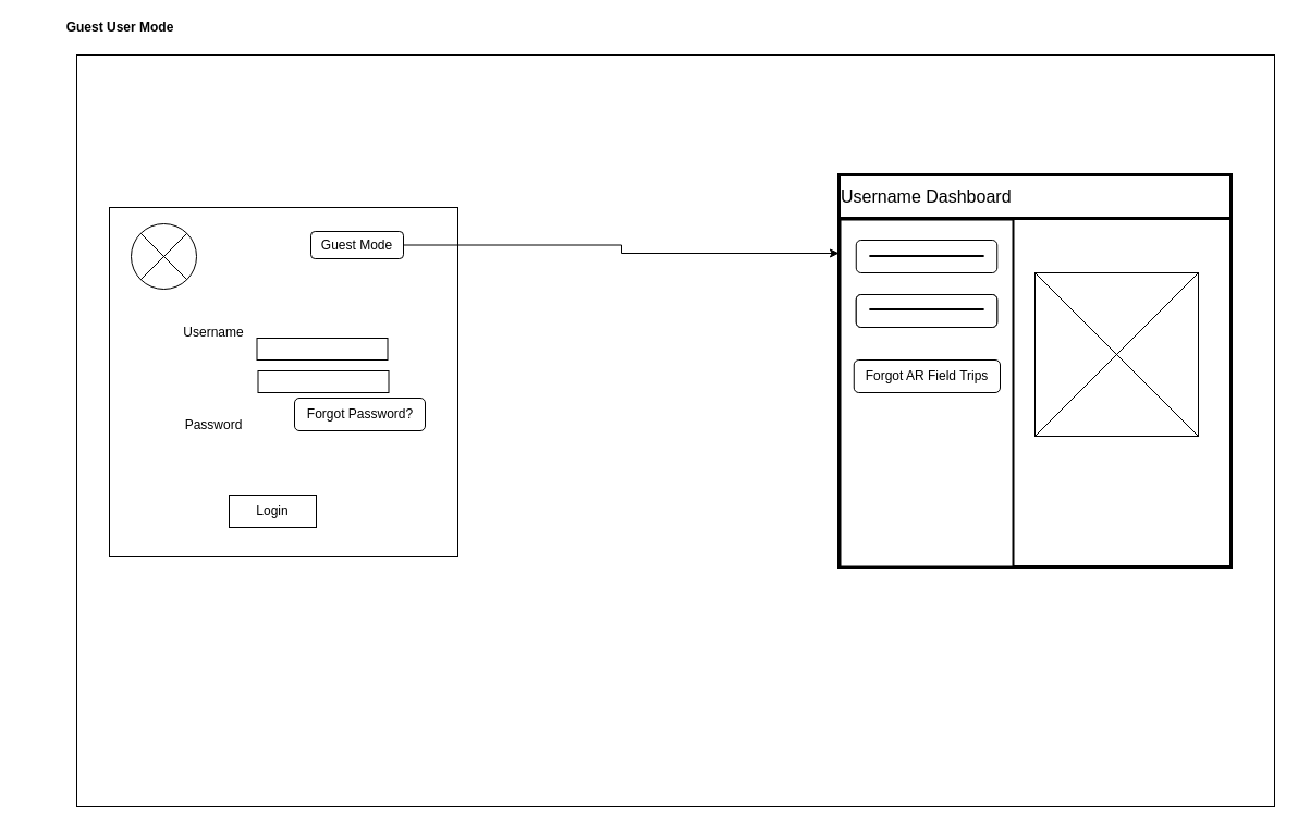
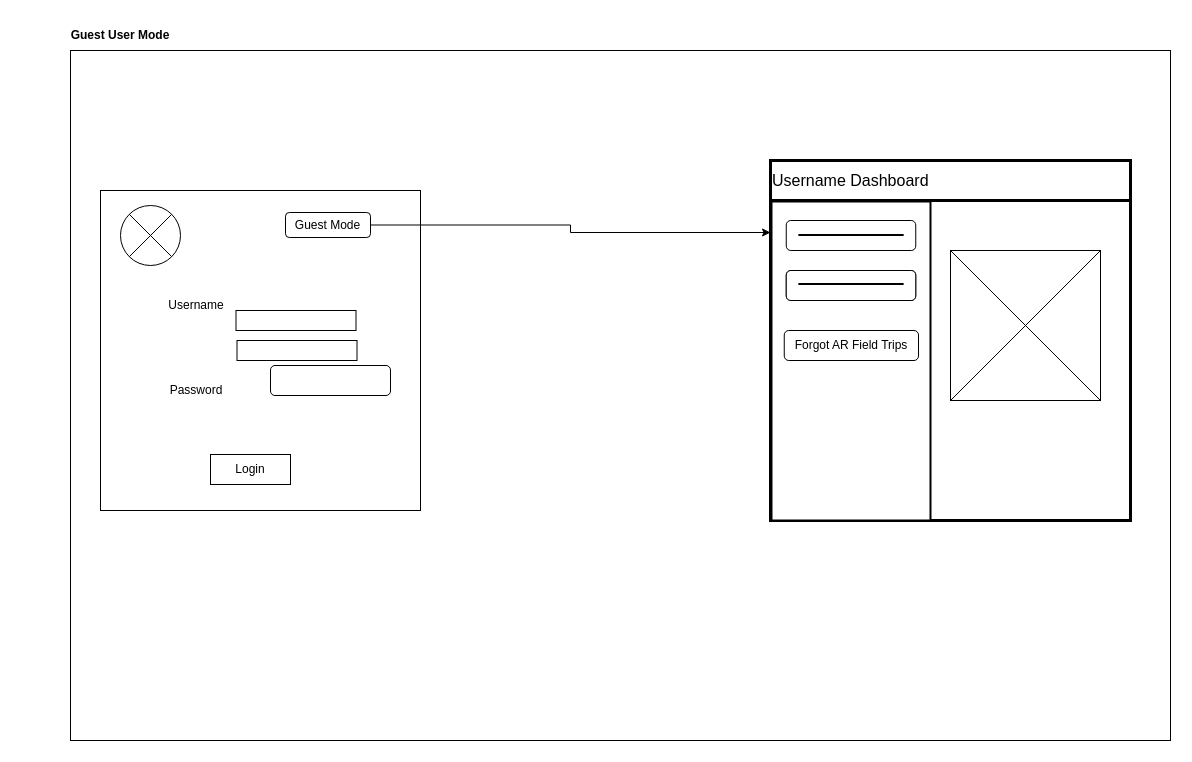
- <mxCell id="29" value="Guest User Mode" style="text;html=1;align=center;verticalAlign=middle;whiteSpace=wrap;rounded=0;fontStyle=1" vertex="1" parent="1"><mxGeometry x="10" y="10" width="200" height="30" as="geometry" /></mxCell>
+ <mxCell id="29" value="Guest User Mode" style="text;html=1;align=center;verticalAlign=middle;whiteSpace=wrap;rounded=0;fontStyle=1" vertex="1" parent="1"><mxGeometry x="20" y="20" width="200" height="30" as="geometry" /></mxCell>
- <mxCell id="14" value="Forgot Password?" style="text;html=1;strokeColor=none;fillColor=none;align=center;verticalAlign=middle;whiteSpace=wrap;rounded=0;" vertex="1" parent="1"><mxGeometry x="277.5" y="365" width="105" height="30" as="geometry" /></mxCell>
